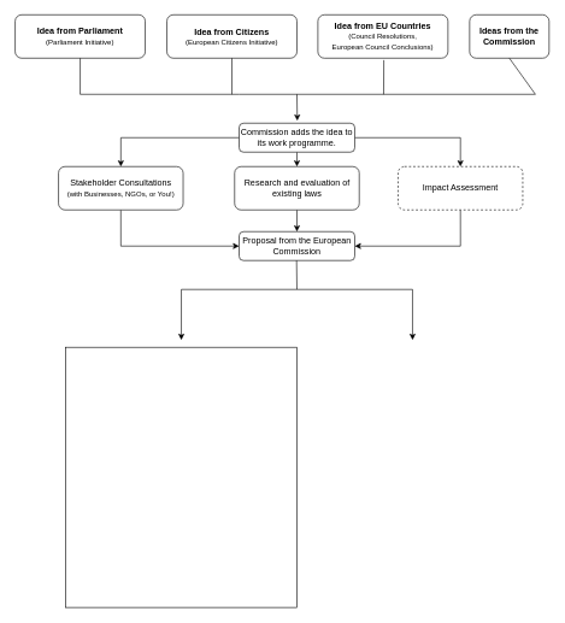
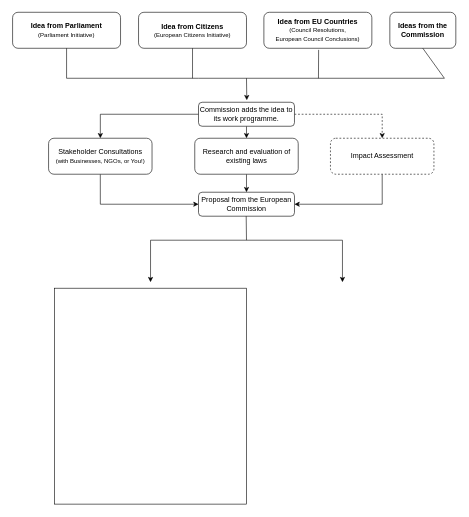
- <mxCell id="13" style="edgeStyle=orthogonalEdgeStyle;rounded=0;orthogonalLoop=1;jettySize=auto;html=1;exitX=1;exitY=0.5;exitDx=0;exitDy=0;entryX=0.5;entryY=0;entryDx=0;entryDy=0;" edge="1" parent="1" source="14" target="25"><mxGeometry relative="1" as="geometry" /></mxCell>
+ <mxCell id="13" style="edgeStyle=orthogonalEdgeStyle;rounded=0;orthogonalLoop=1;jettySize=auto;html=1;exitX=1;exitY=0.5;exitDx=0;exitDy=0;entryX=0.5;entryY=0;entryDx=0;entryDy=0;dashed=1;" edge="1" parent="1" source="14" target="25"><mxGeometry relative="1" as="geometry" /></mxCell>
